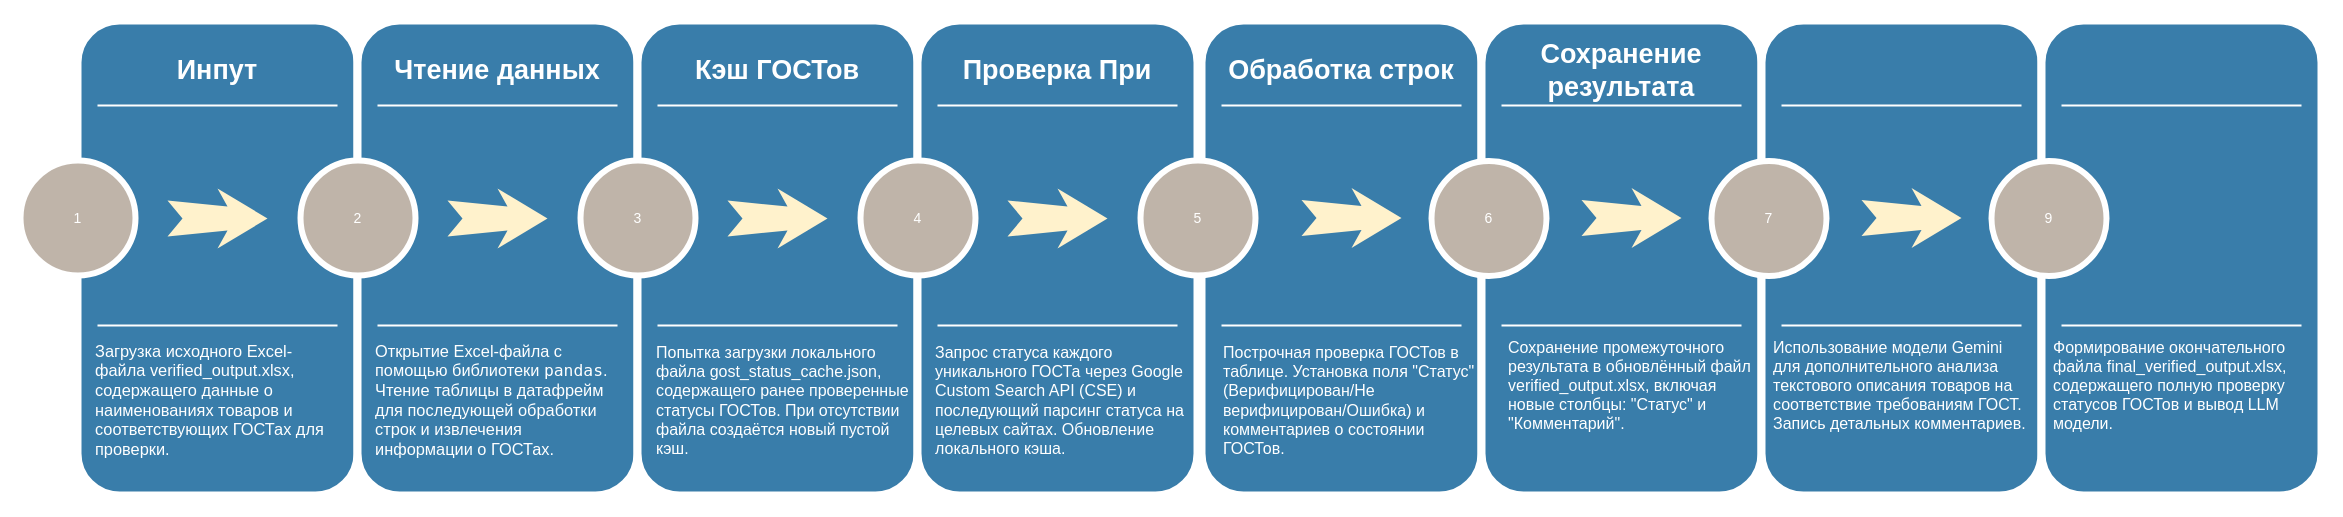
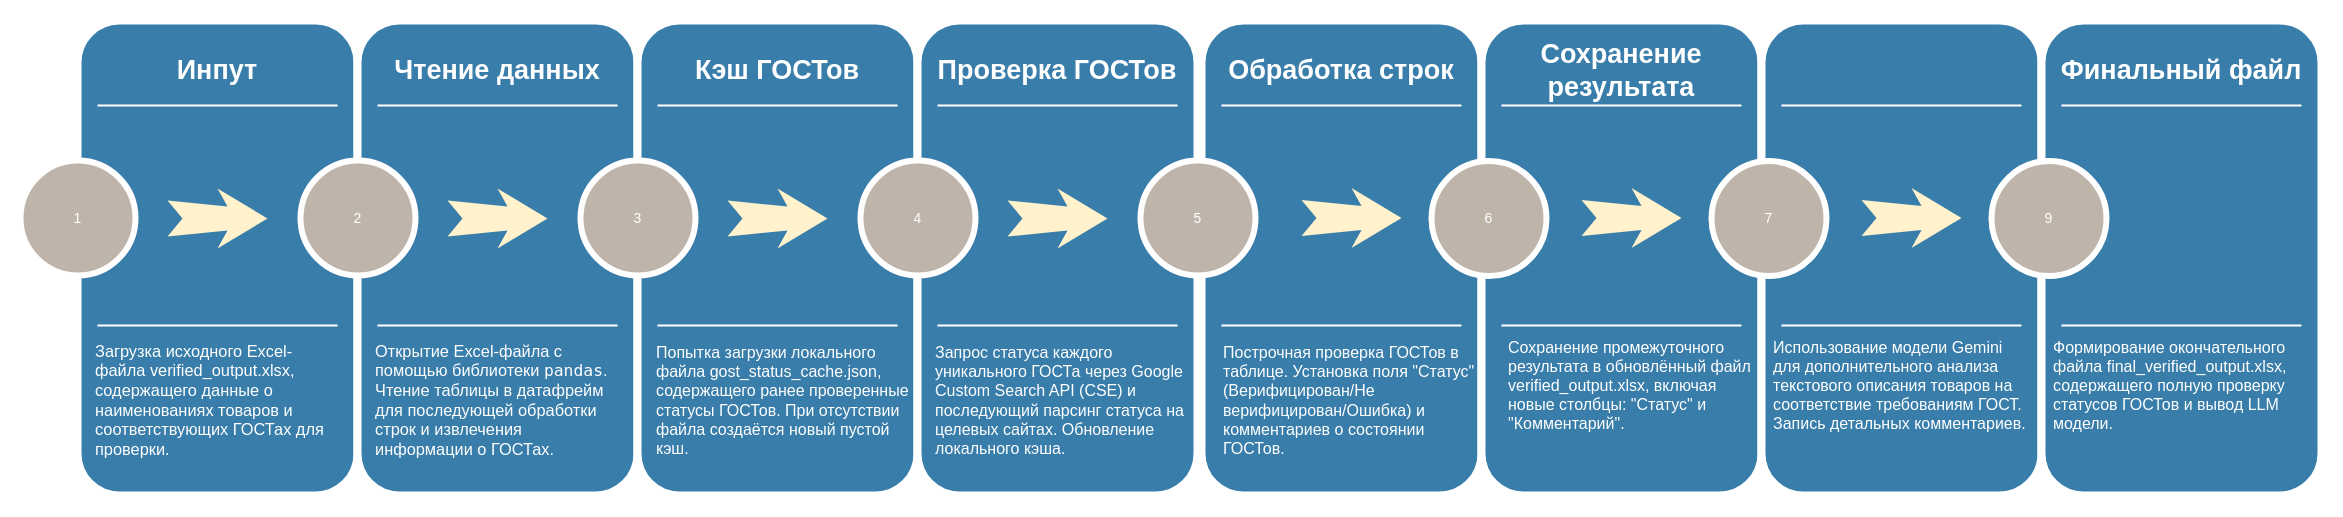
- <mxCell id="24" value="Проверка При" style="text;html=1;strokeColor=none;fillColor=none;align=center;verticalAlign=middle;whiteSpace=wrap;rounded=0;shadow=0;fontSize=27;fontColor=#FFFFFF;fontStyle=1" parent="1" vertex="1"><mxGeometry x="917" y="40" width="280" height="60" as="geometry" /></mxCell>
+ <mxCell id="24" value="Проверка ГОСТов" style="text;html=1;strokeColor=none;fillColor=none;align=center;verticalAlign=middle;whiteSpace=wrap;rounded=0;shadow=0;fontSize=27;fontColor=#FFFFFF;fontStyle=1" parent="1" vertex="1"><mxGeometry x="917" y="40" width="280" height="60" as="geometry" /></mxCell>
+ <mxCell id="51" value="Финальный файл" style="text;html=1;strokeColor=none;fillColor=none;align=center;verticalAlign=middle;whiteSpace=wrap;rounded=0;shadow=0;fontSize=27;fontColor=#FFFFFF;fontStyle=1" vertex="1" parent="1"><mxGeometry x="2041" y="40" width="280" height="60" as="geometry" /></mxCell>
